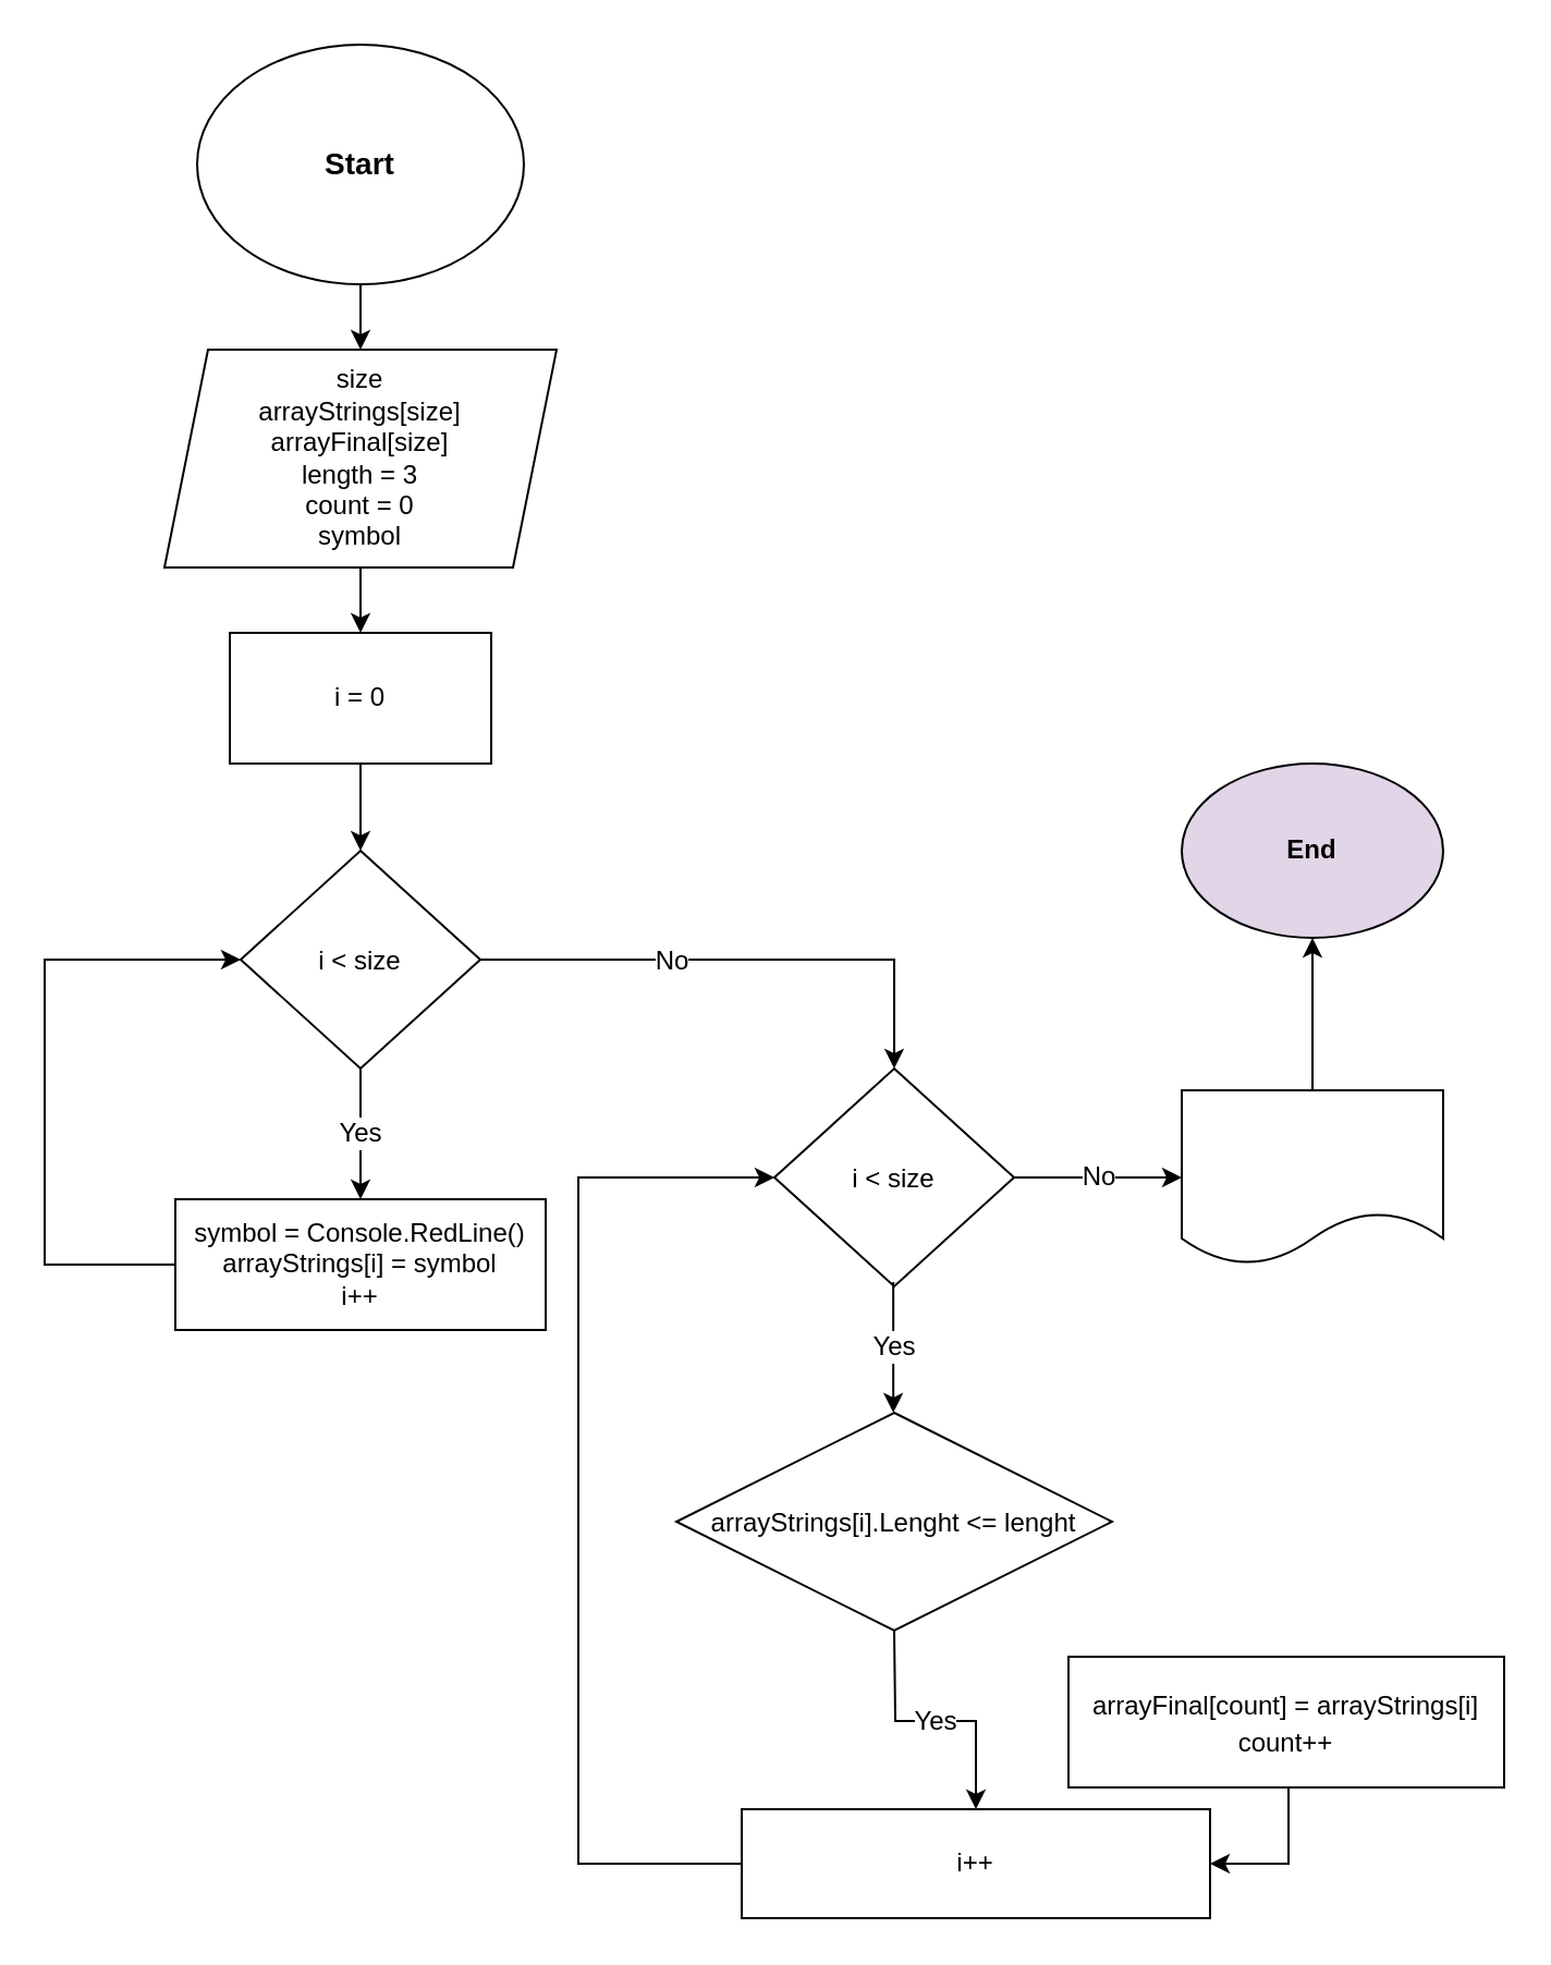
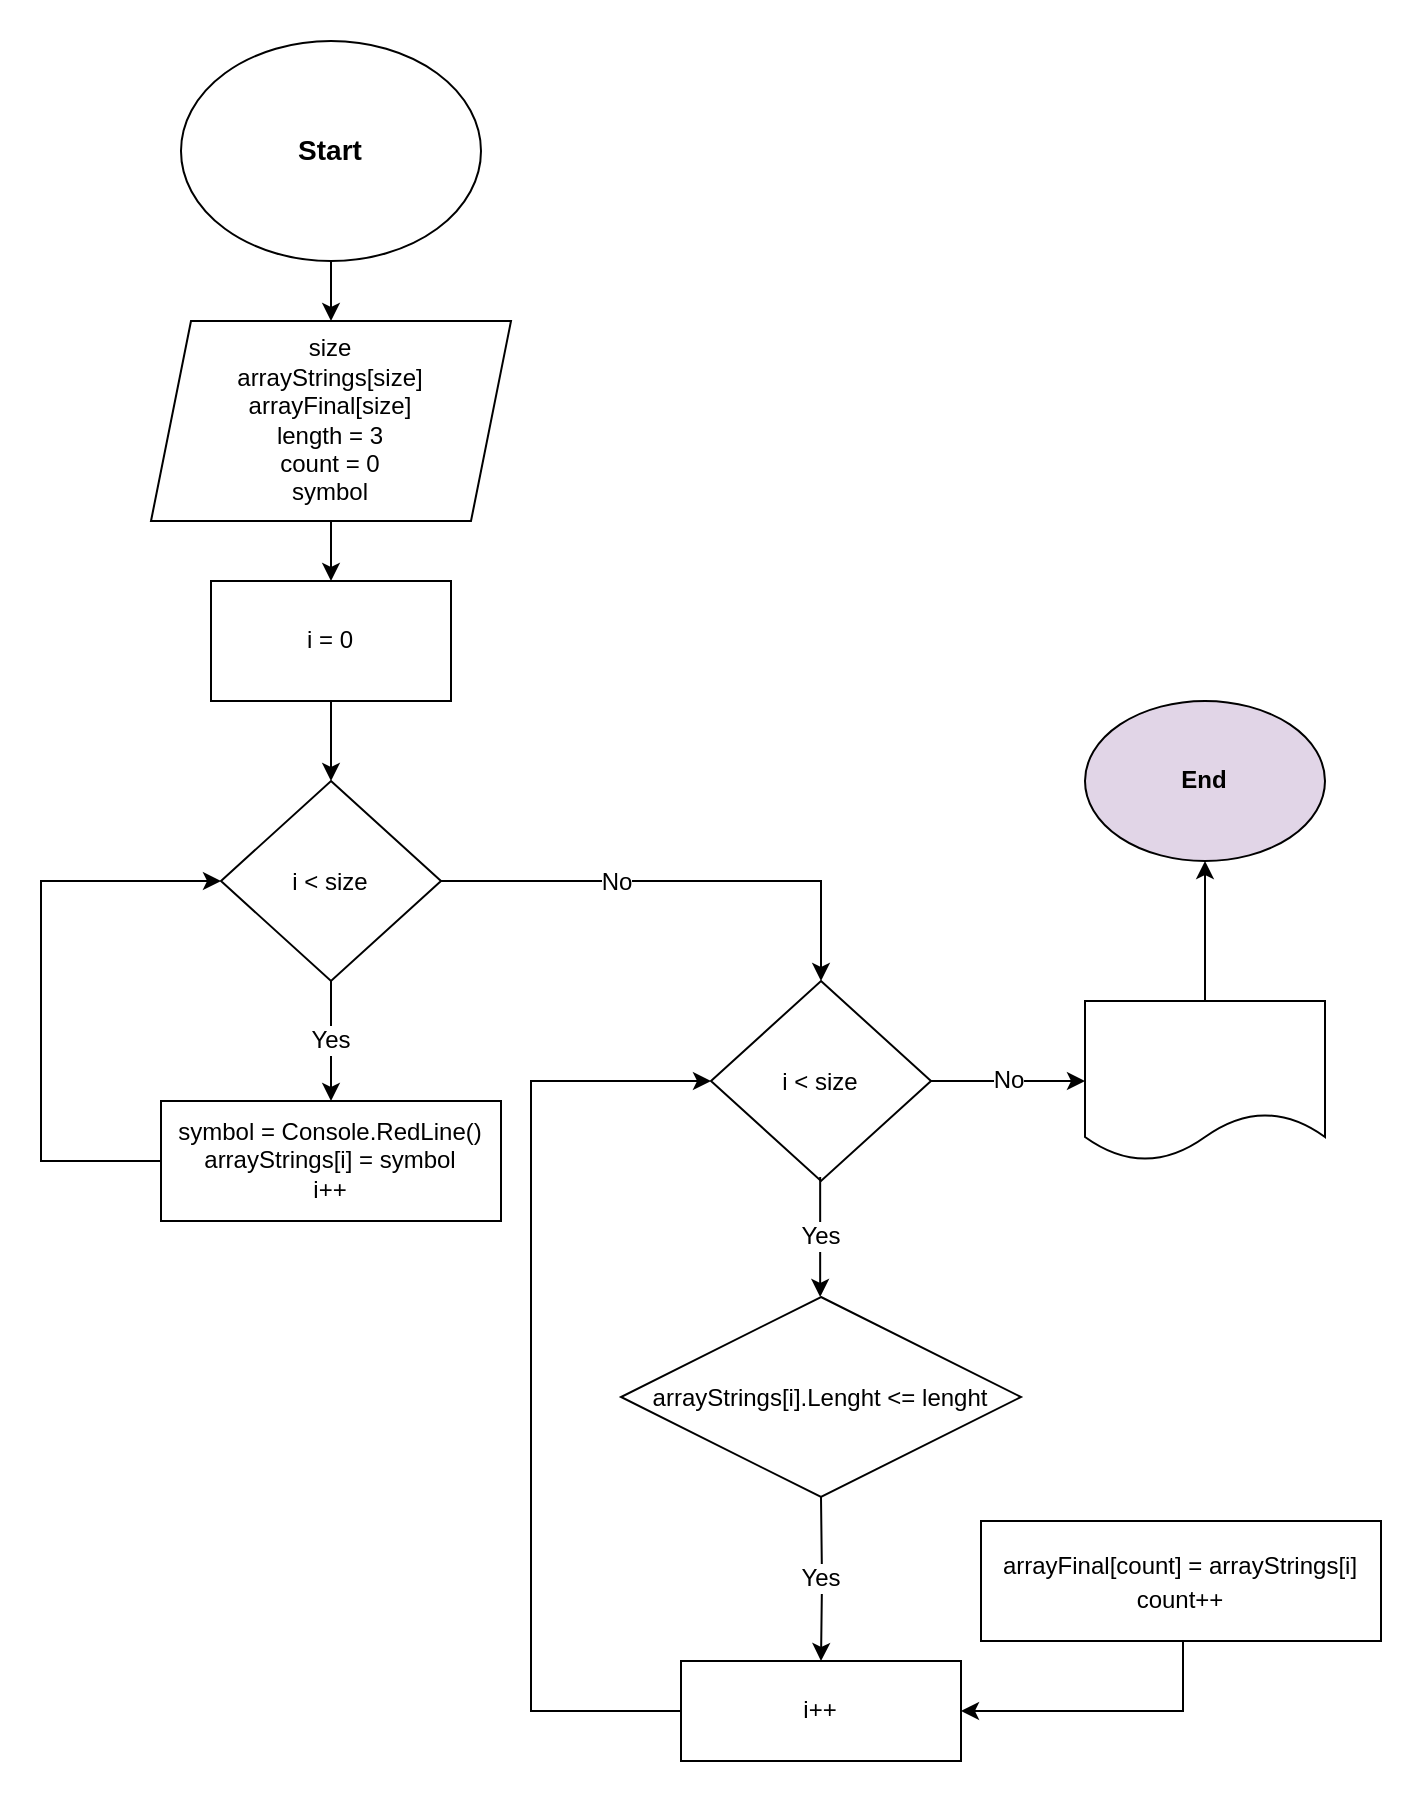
- <mxCell id="19" value="i++" style="whiteSpace=wrap;html=1;fontSize=12;" vertex="1" parent="1"><mxGeometry x="340" y="830" width="215" height="50" as="geometry" /></mxCell>
+ <mxCell id="19" value="i++" style="whiteSpace=wrap;html=1;fontSize=12;" vertex="1" parent="1"><mxGeometry x="340" y="830" width="140" height="50" as="geometry" /></mxCell>
